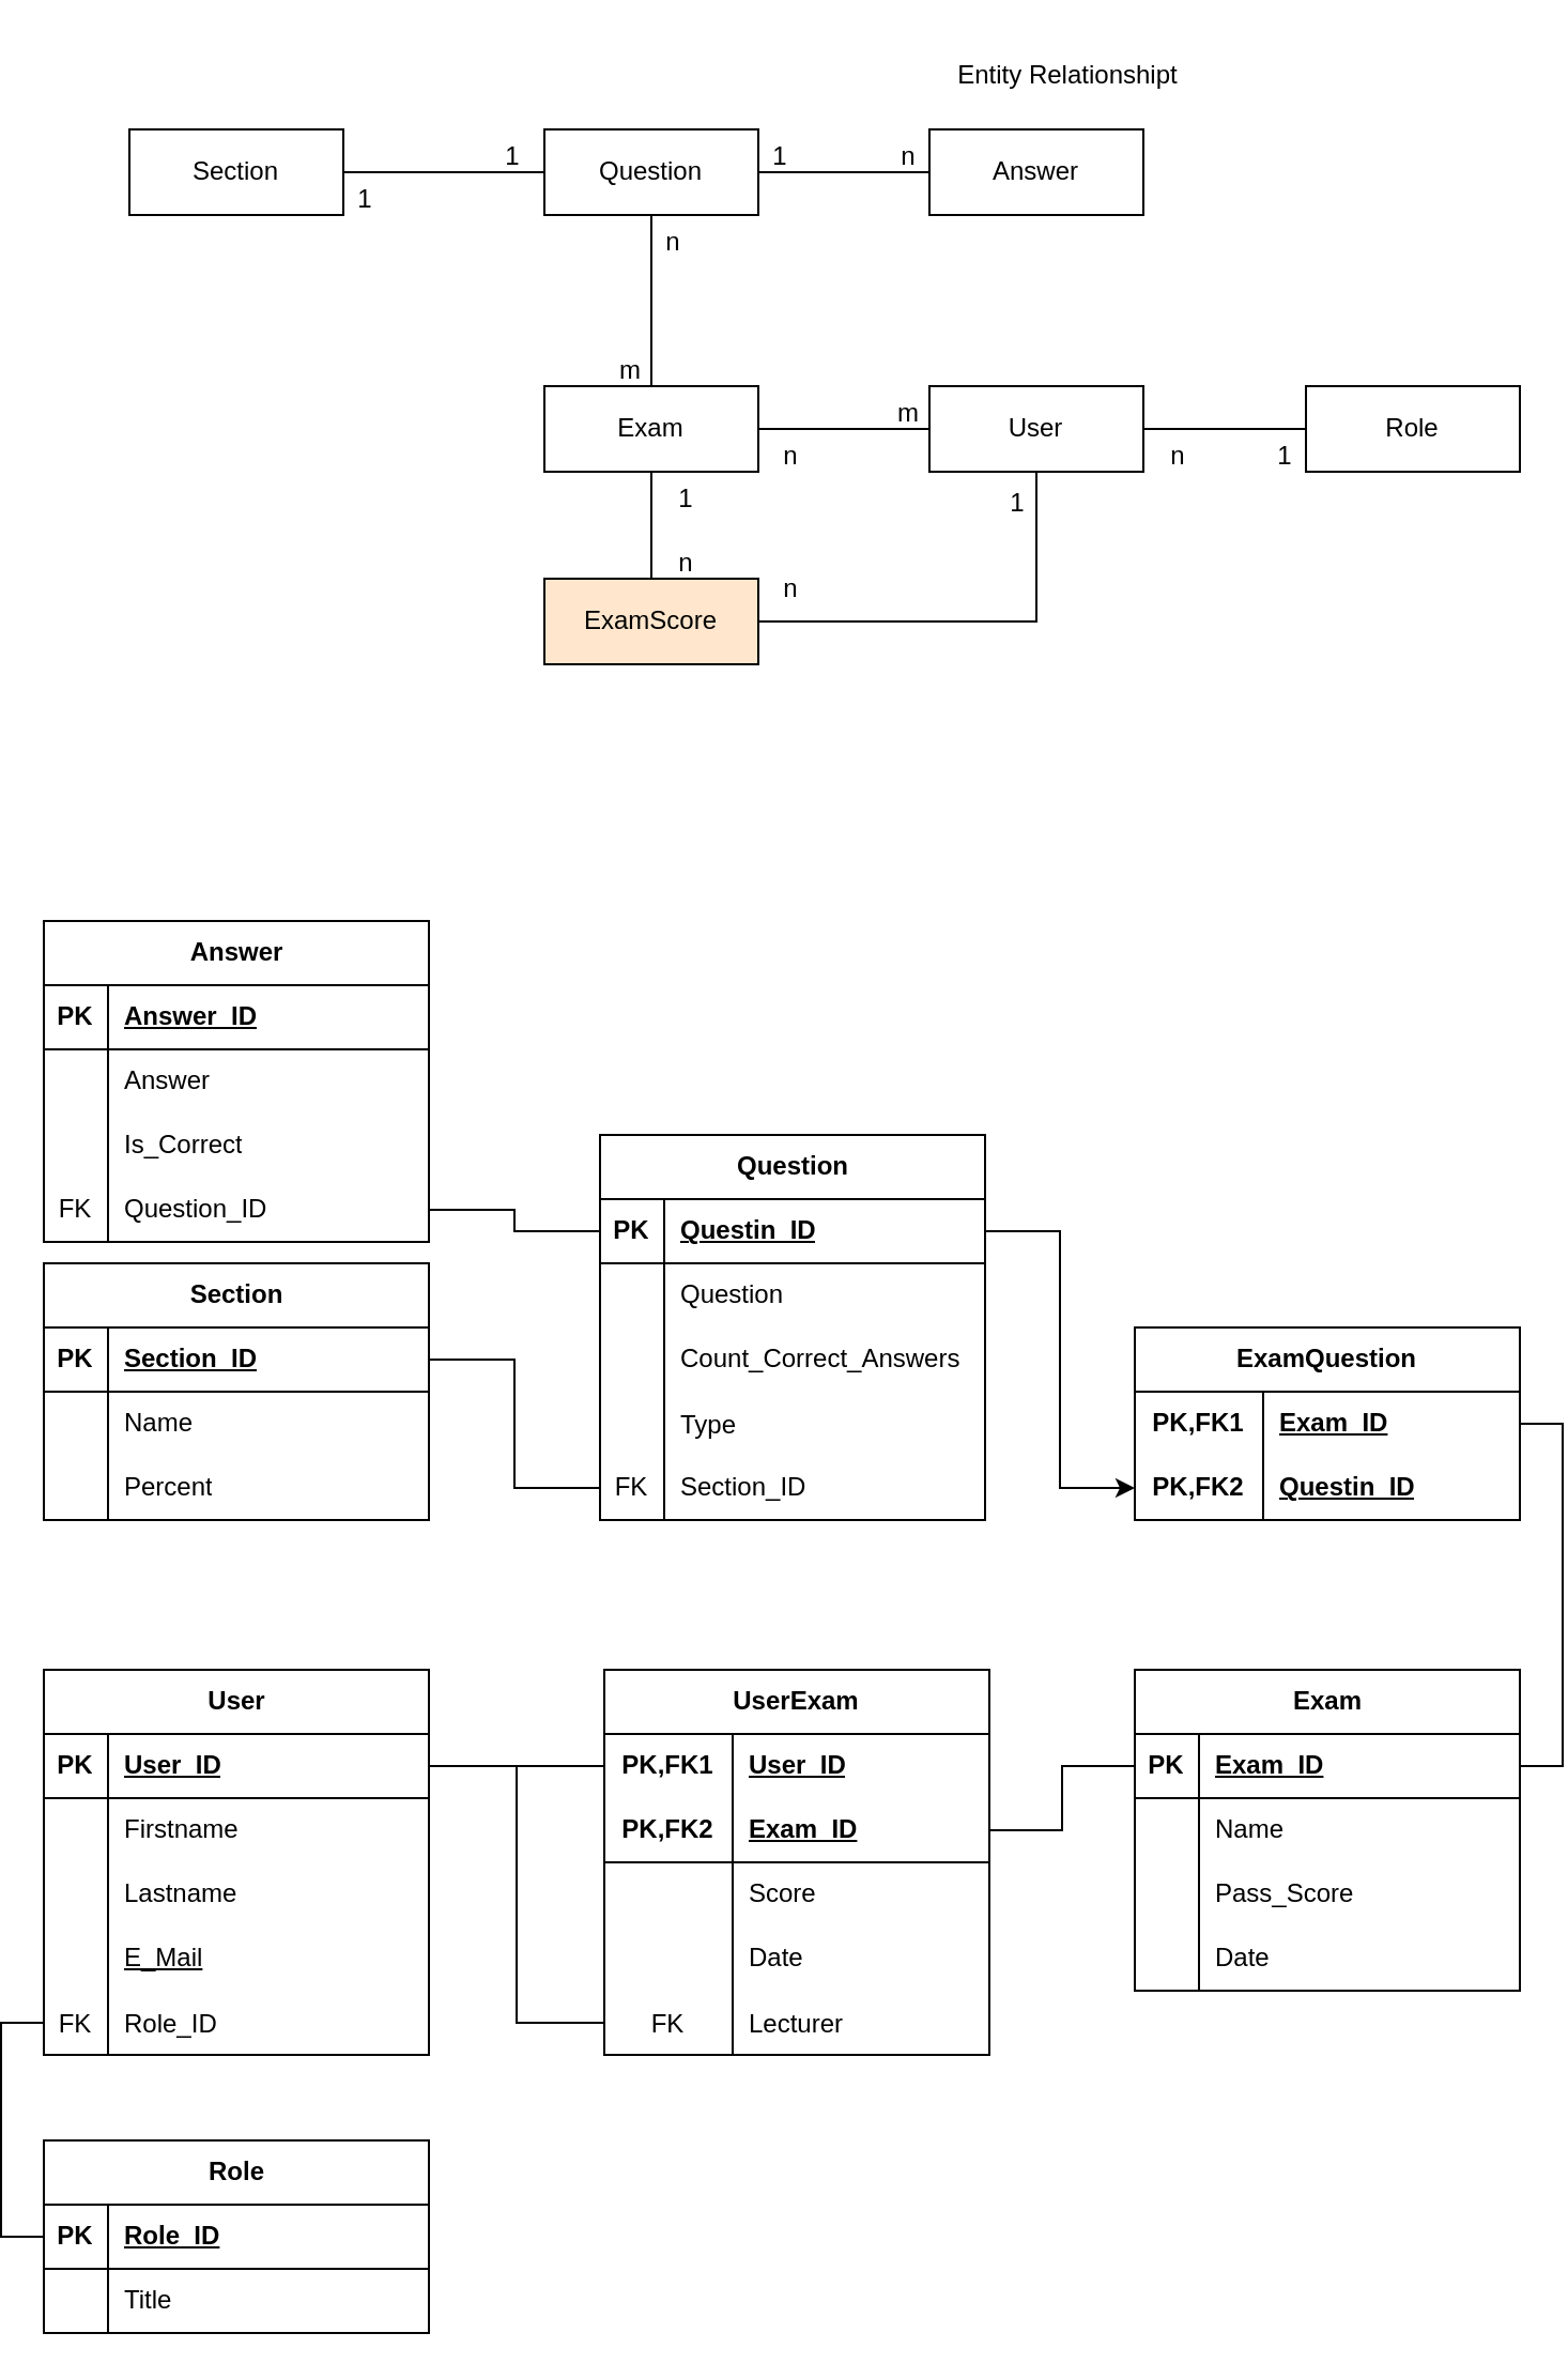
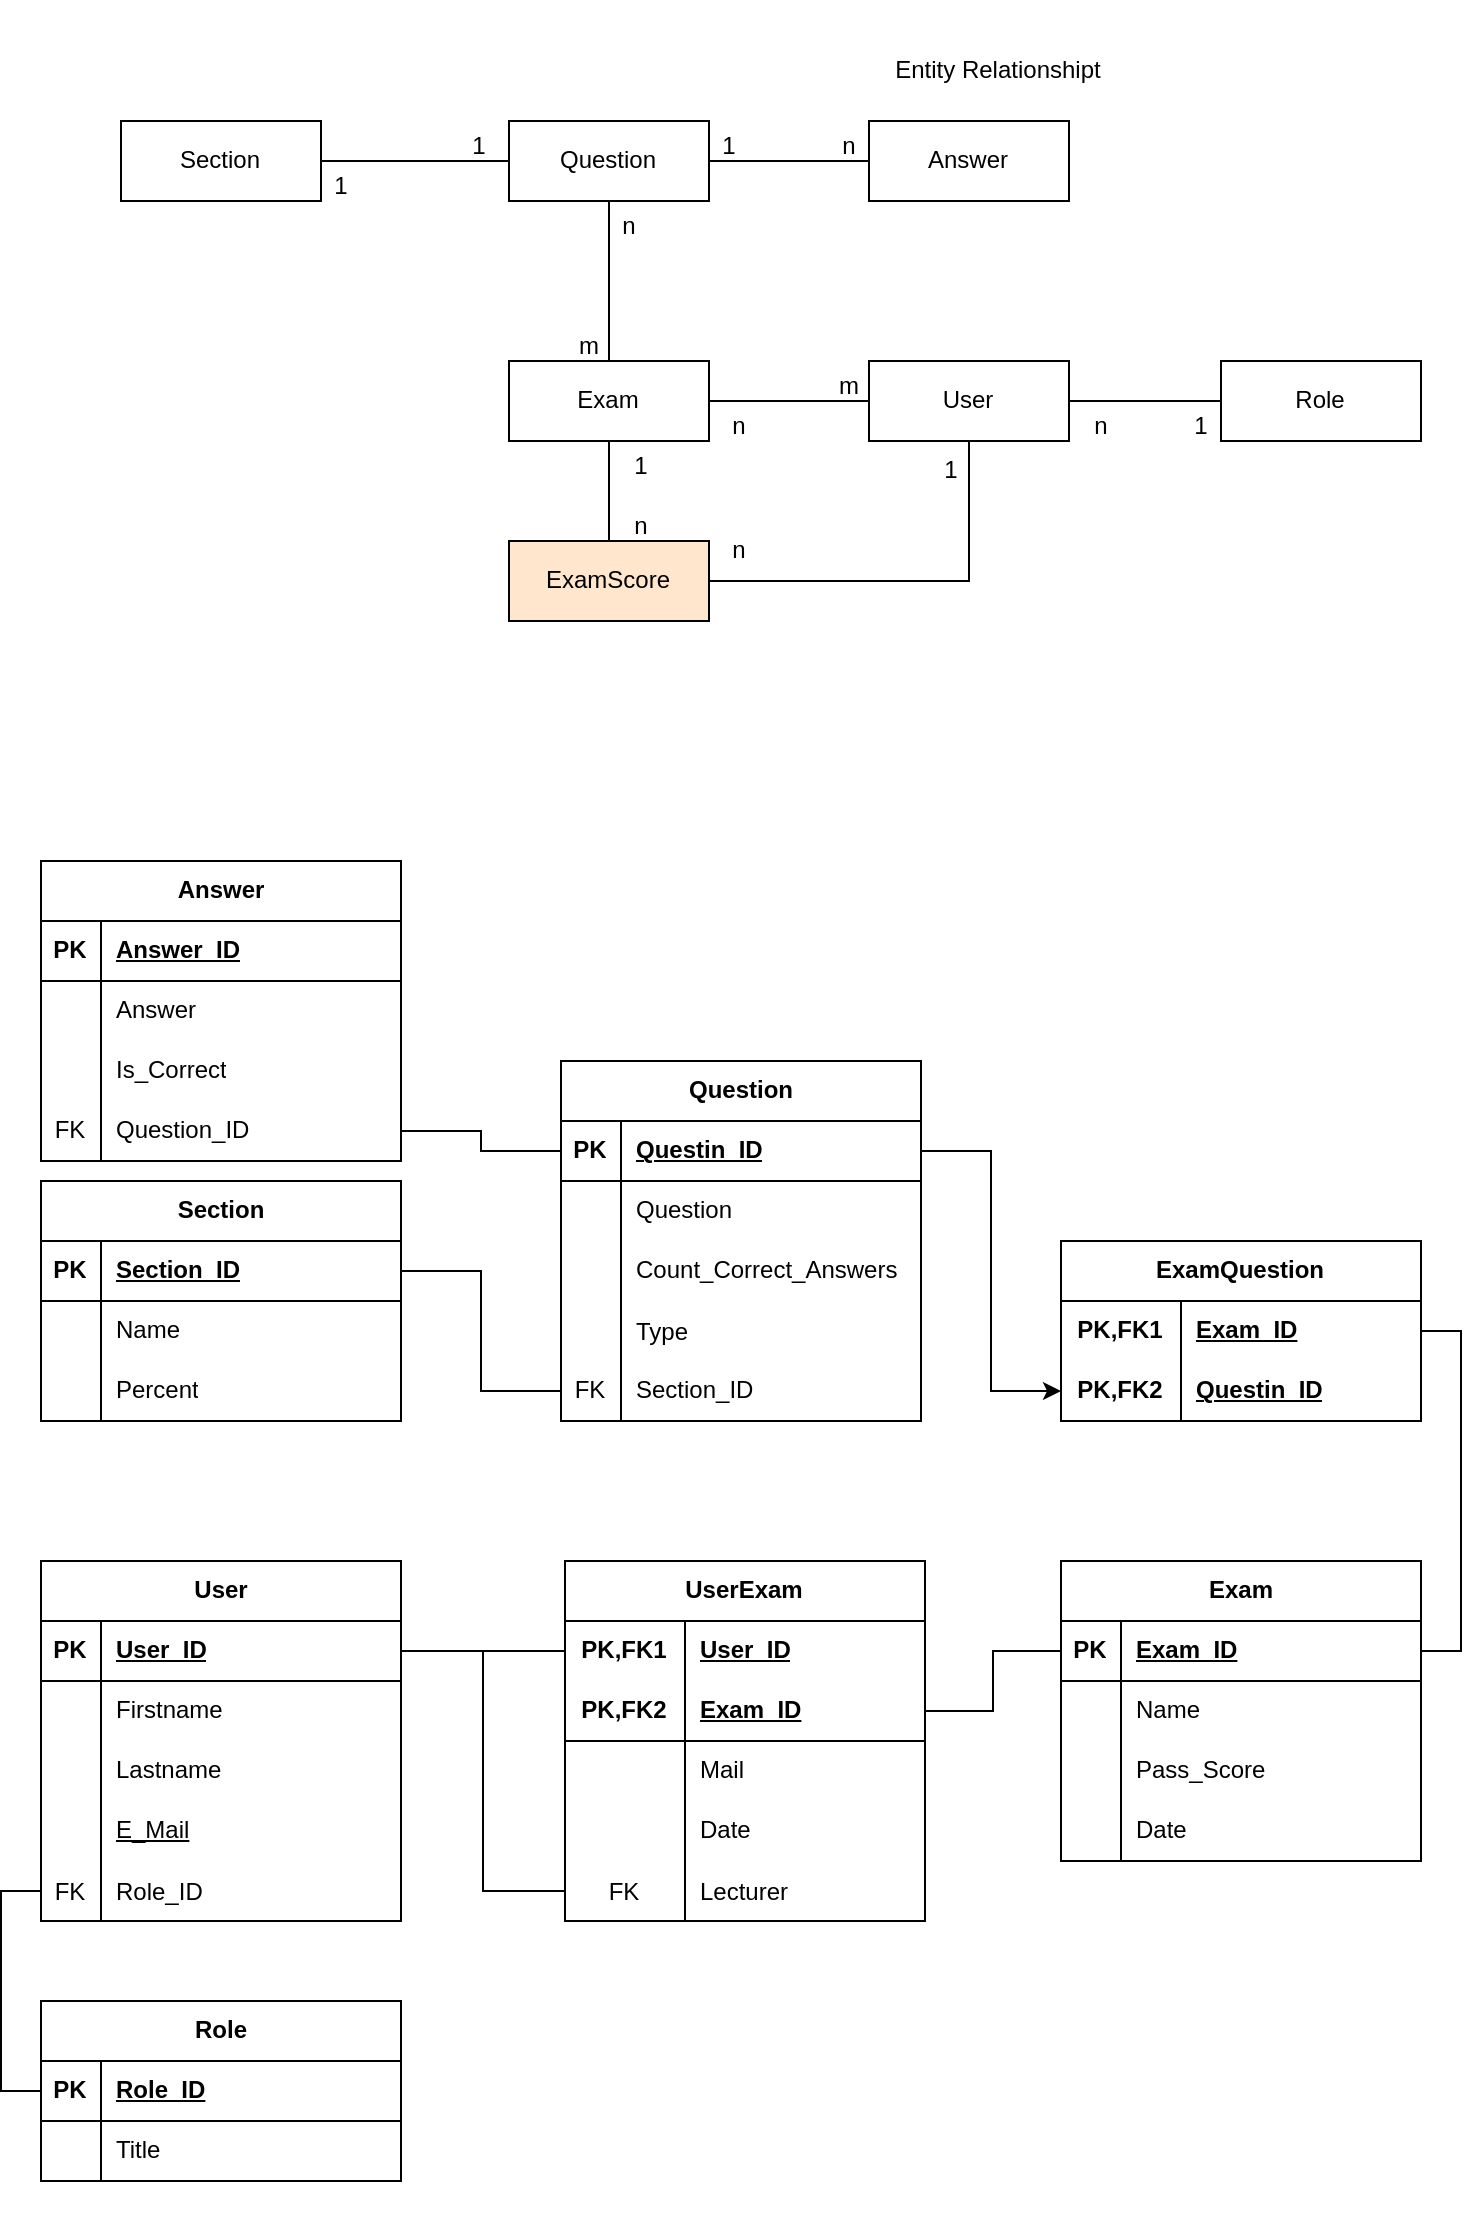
- <mxCell id="119" value="Score" style="shape=partialRectangle;connectable=0;fillColor=none;top=0;left=0;bottom=0;right=0;align=left;spacingLeft=6;overflow=hidden;html=1;whiteSpace=wrap;" vertex="1" parent="117"><mxGeometry x="60" width="120" height="30" as="geometry"><mxRectangle width="120" height="30" as="alternateBounds" /></mxGeometry></mxCell>
+ <mxCell id="119" value="Mail" style="shape=partialRectangle;connectable=0;fillColor=none;top=0;left=0;bottom=0;right=0;align=left;spacingLeft=6;overflow=hidden;html=1;whiteSpace=wrap;" vertex="1" parent="117"><mxGeometry x="60" width="120" height="30" as="geometry"><mxRectangle width="120" height="30" as="alternateBounds" /></mxGeometry></mxCell>
